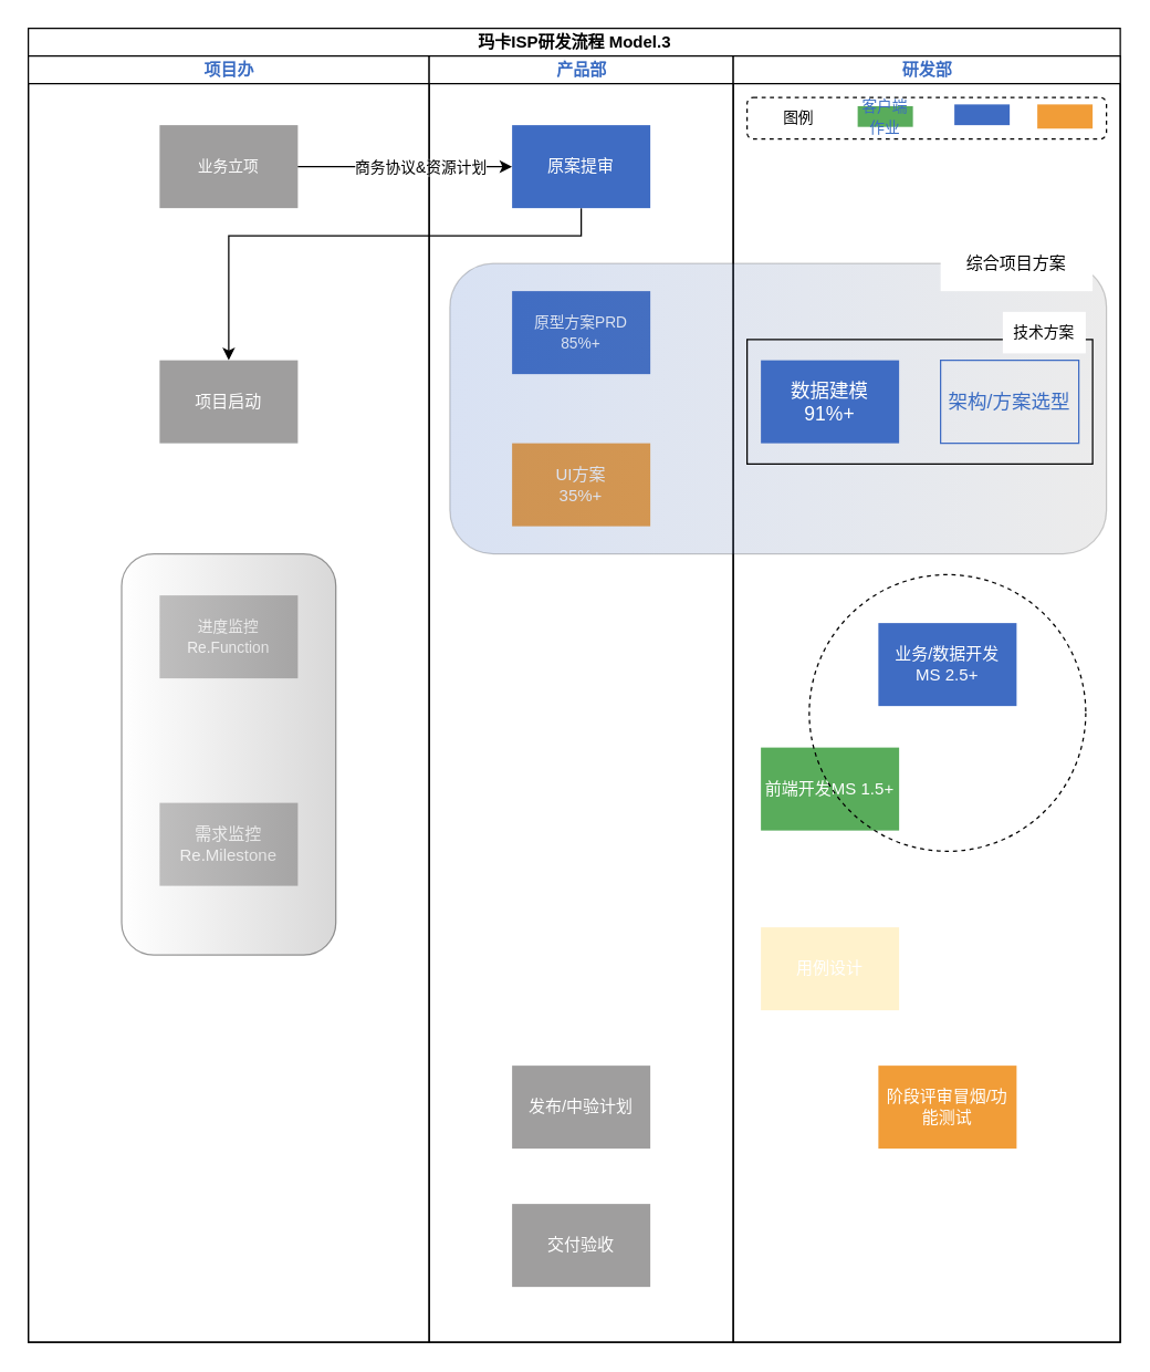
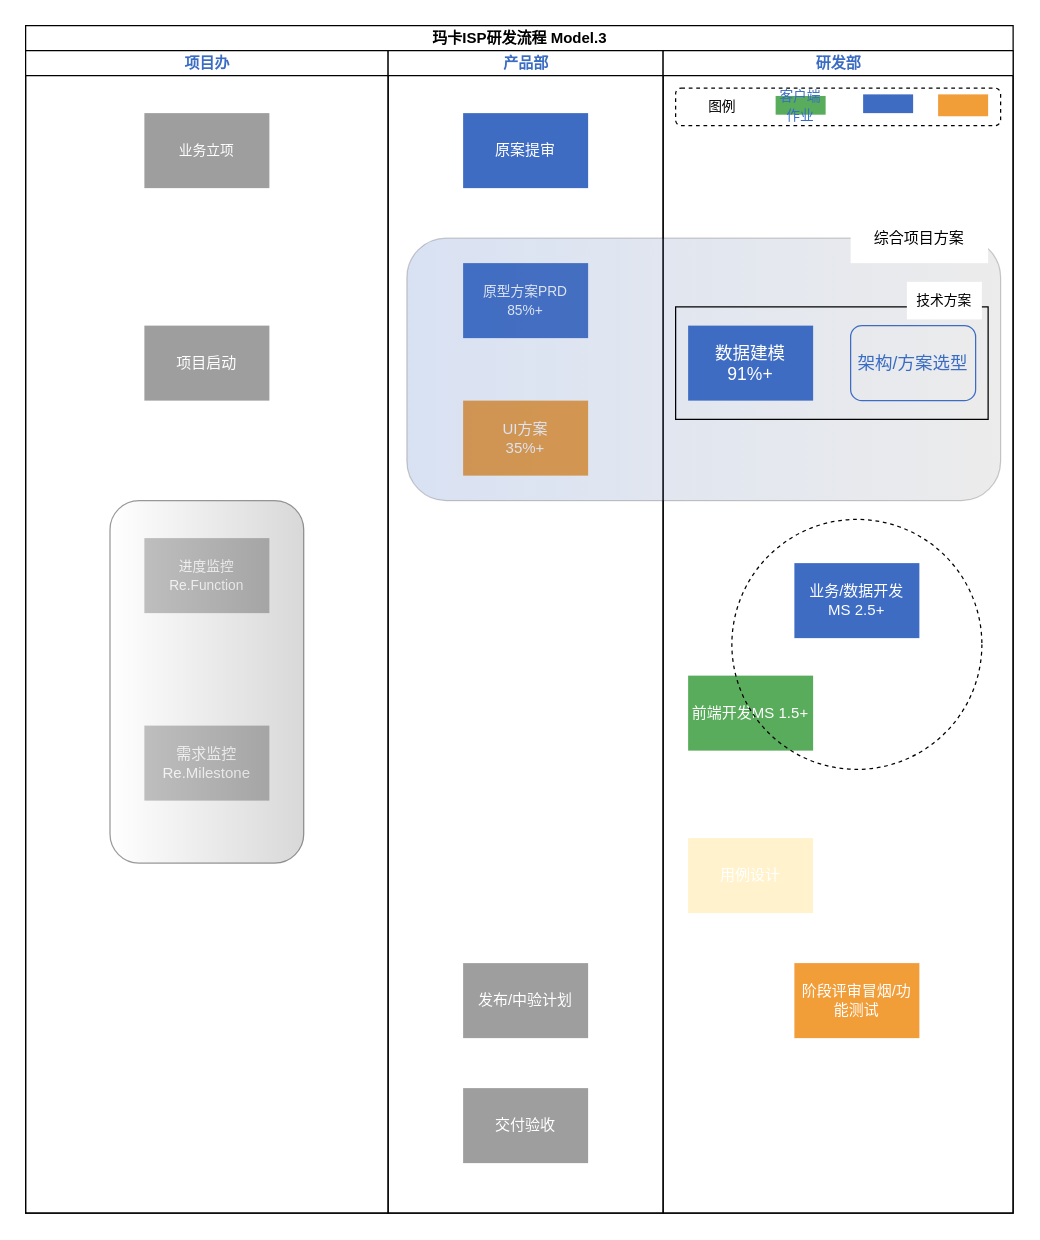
- <mxCell id="9" style="edgeStyle=orthogonalEdgeStyle;rounded=0;orthogonalLoop=1;jettySize=auto;html=1;exitX=1;exitY=0.5;exitDx=0;exitDy=0;entryX=0;entryY=0.5;entryDx=0;entryDy=0;fontSize=11;fontColor=#FFFFFF;" parent="2" source="4" target="13" edge="1"><mxGeometry relative="1" as="geometry" /></mxCell>
- <mxCell id="10" value="&lt;font color=&quot;#000000&quot;&gt;商务协议&amp;amp;资源计划&lt;/font&gt;" style="edgeLabel;html=1;align=center;verticalAlign=middle;resizable=0;points=[];fontSize=11;fontColor=#FFFFFF;" parent="9" vertex="1" connectable="0"><mxGeometry x="0.135" relative="1" as="geometry"><mxPoint as="offset" /></mxGeometry></mxCell>
- <mxCell id="11" style="edgeStyle=orthogonalEdgeStyle;rounded=0;orthogonalLoop=1;jettySize=auto;html=1;exitX=0.5;exitY=1;exitDx=0;exitDy=0;entryX=0.5;entryY=0;entryDx=0;entryDy=0;fontSize=11;fontColor=#000000;" parent="2" source="13" target="5" edge="1"><mxGeometry relative="1" as="geometry"><Array as="points"><mxPoint x="400" y="150" /><mxPoint x="145" y="150" /></Array></mxGeometry></mxCell>
- <mxCell id="25" value="&lt;font style=&quot;font-size: 14px;&quot;&gt;架构/方案选型&lt;/font&gt;" style="rounded=0;whiteSpace=wrap;html=1;fontColor=#3A6CC3;fillColor=none;strokeColor=#3F6CC3;" parent="18" vertex="1"><mxGeometry x="150" y="220" width="100" height="60" as="geometry" /></mxCell>
+ <mxCell id="25" value="&lt;font style=&quot;font-size: 14px;&quot;&gt;架构/方案选型&lt;/font&gt;" style="whiteSpace=wrap;html=1;fontColor=#3A6CC3;fillColor=none;strokeColor=#3F6CC3;rounded=1;" parent="18" vertex="1"><mxGeometry x="150" y="220" width="100" height="60" as="geometry" /></mxCell>
